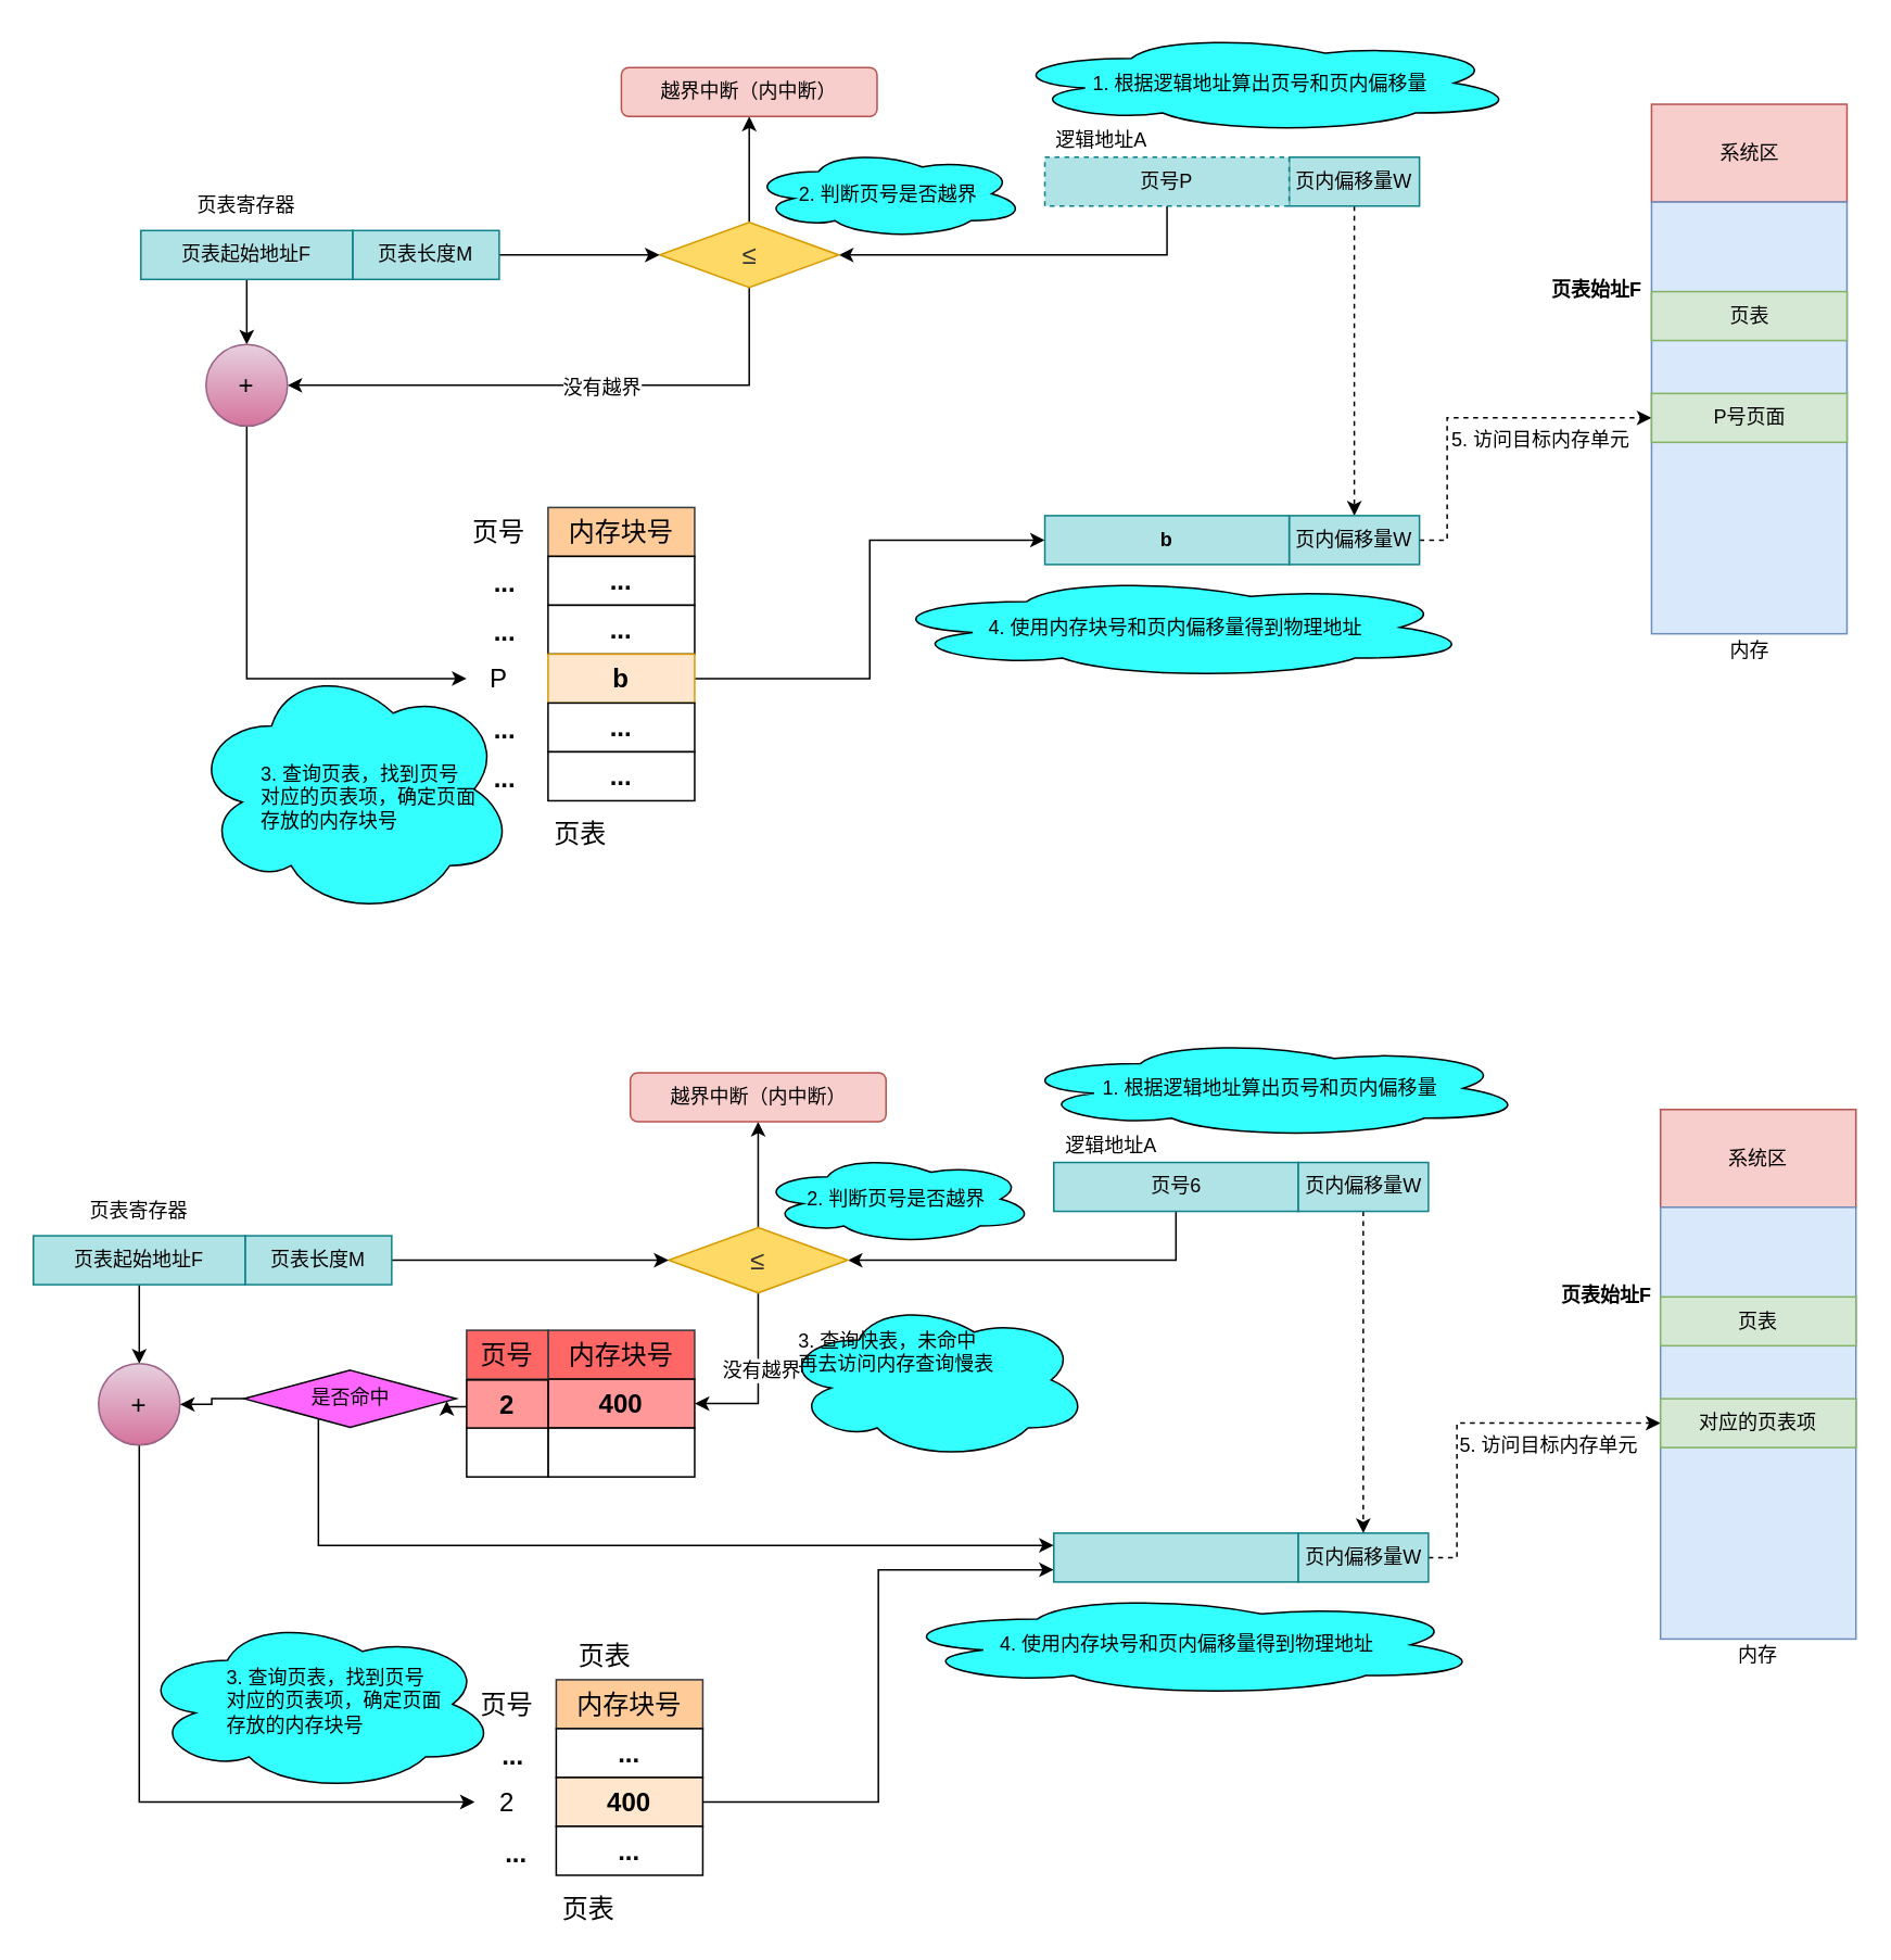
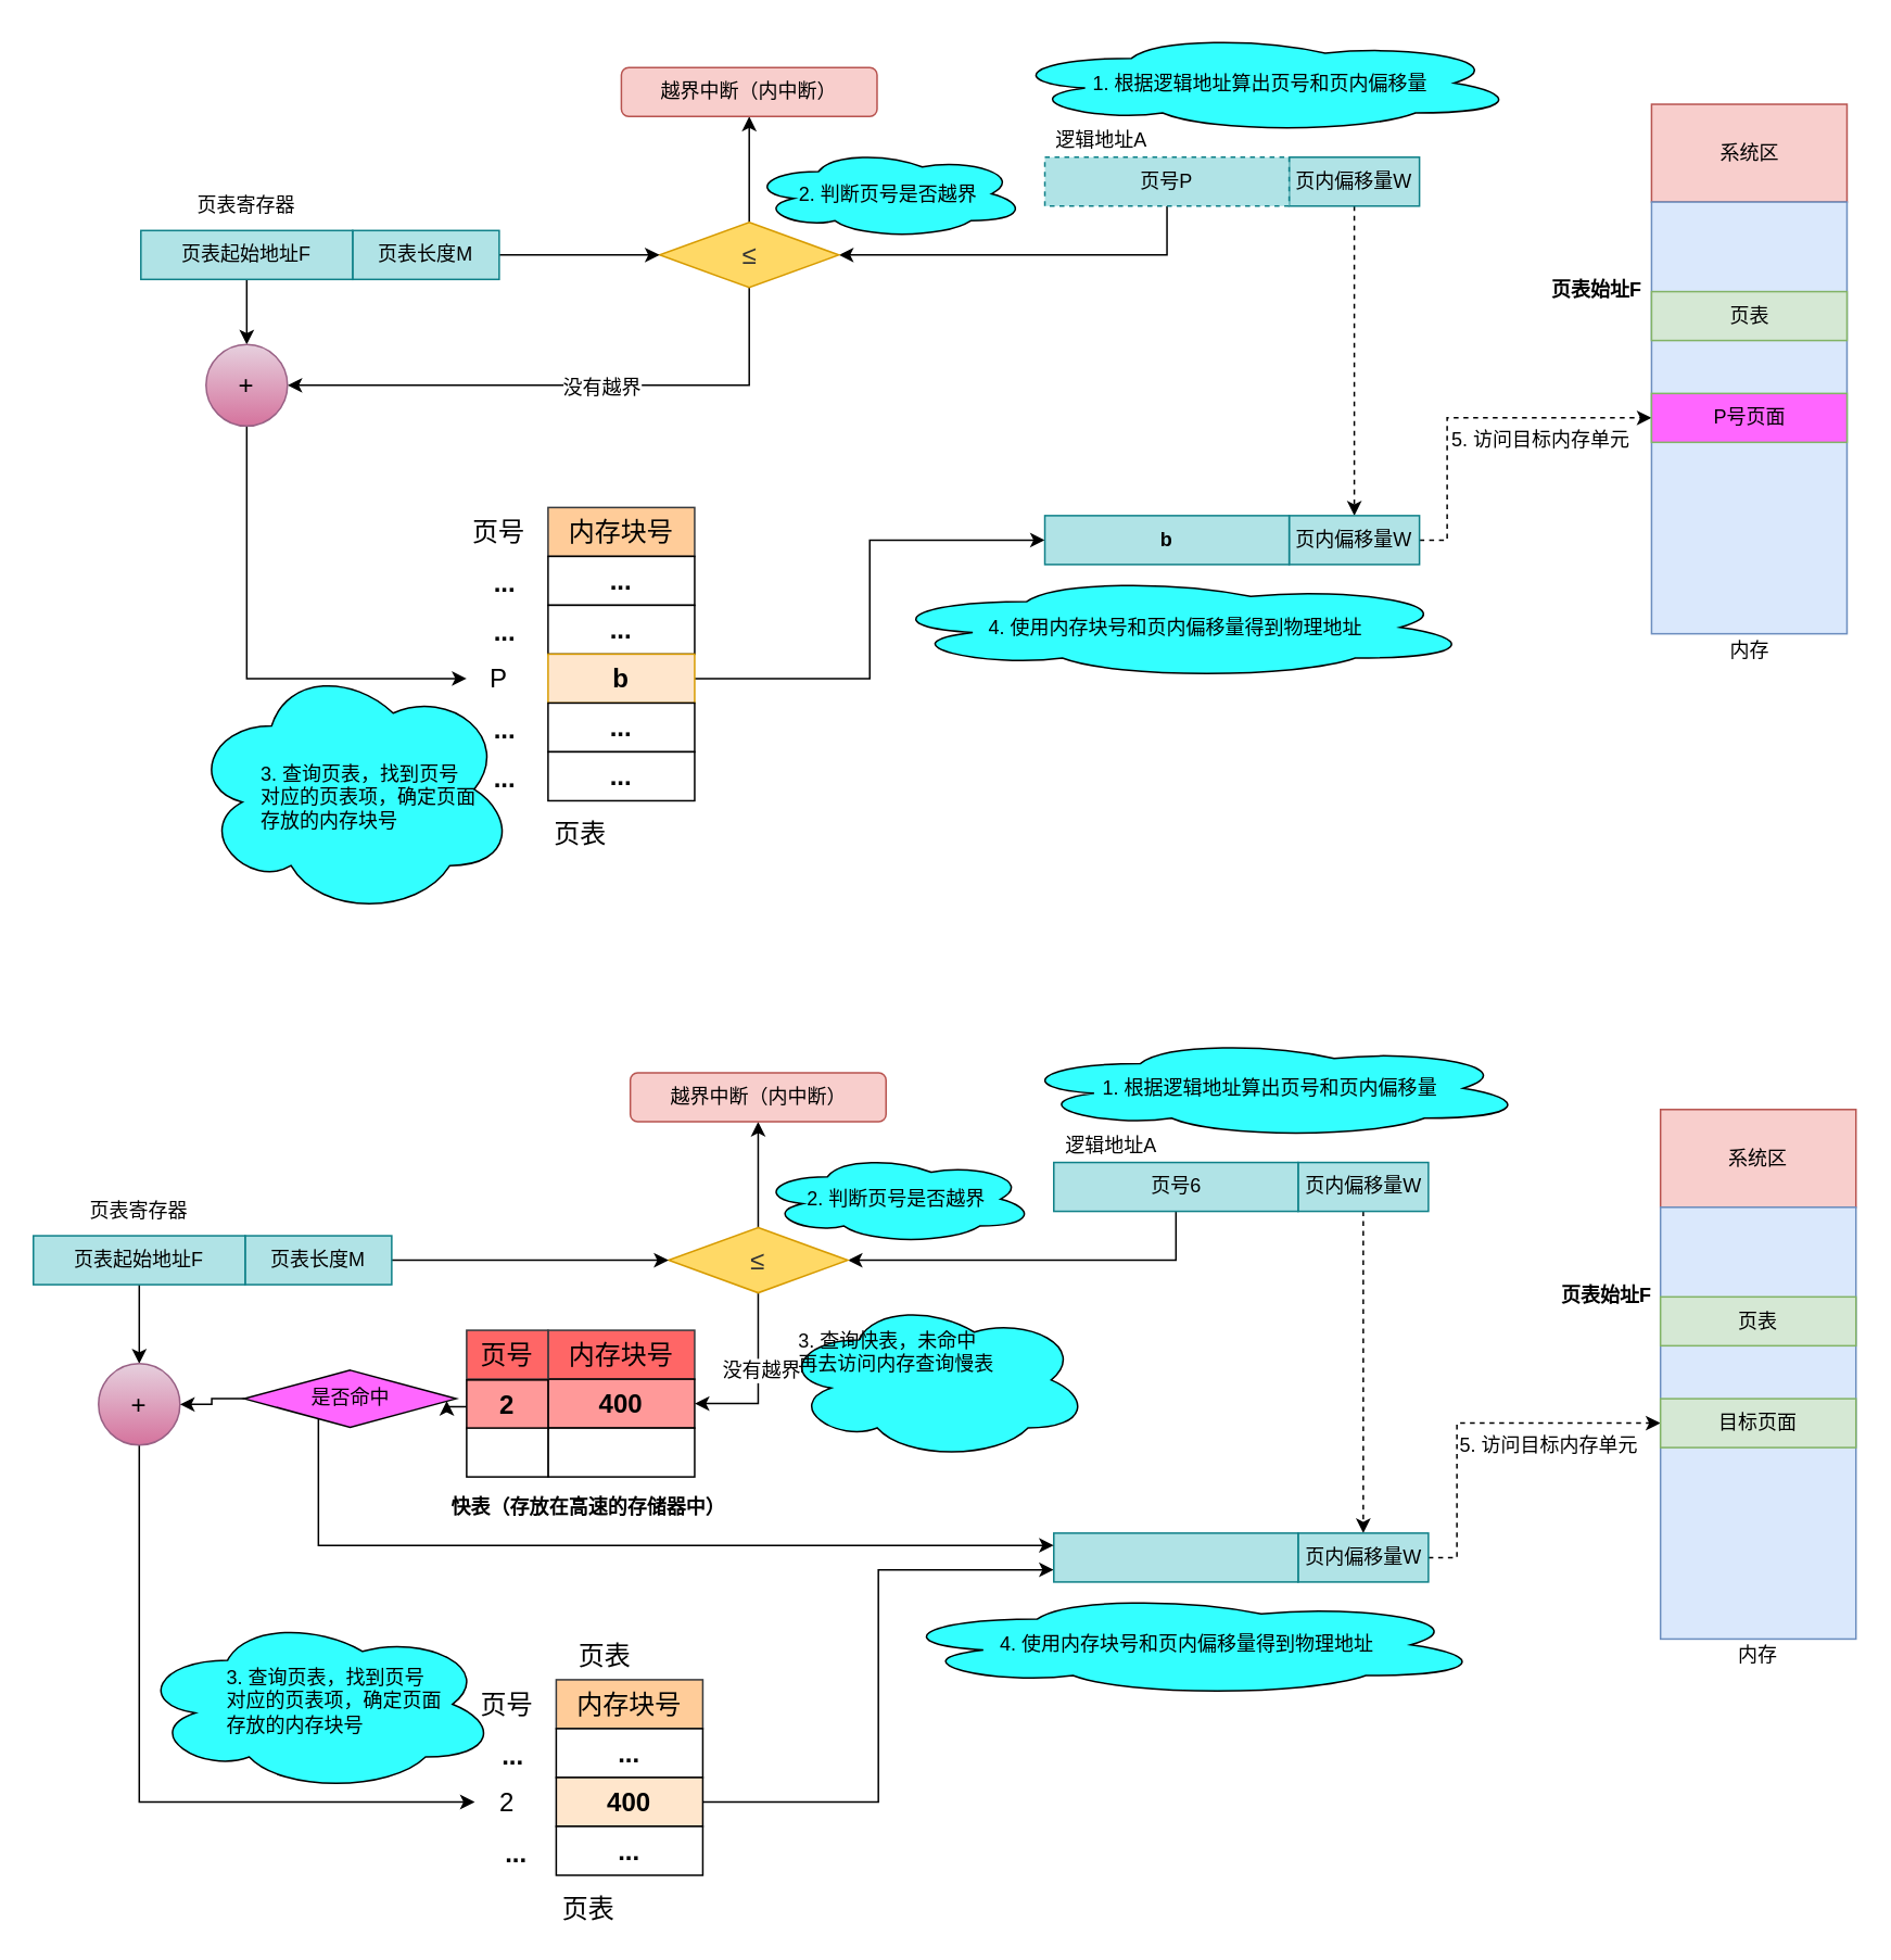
- <mxCell id="41" value="P号页面" style="rounded=0;whiteSpace=wrap;html=1;fontSize=12;fillColor=#d5e8d4;strokeColor=#82b366;" vertex="1" parent="1"><mxGeometry x="1013.5" y="241" width="120" height="30" as="geometry" /></mxCell>
+ <mxCell id="41" value="P号页面" style="rounded=0;whiteSpace=wrap;html=1;fontSize=12;fillColor=#ff66ff;strokeColor=#82b366;" vertex="1" parent="1"><mxGeometry x="1013.5" y="241" width="120" height="30" as="geometry" /></mxCell>
- <mxCell id="83" value="对应的页表项" style="rounded=0;whiteSpace=wrap;html=1;fontSize=12;fillColor=#d5e8d4;strokeColor=#82b366;" vertex="1" parent="1"><mxGeometry x="1019" y="858" width="120" height="30" as="geometry" /></mxCell>
+ <mxCell id="83" value="目标页面" style="rounded=0;whiteSpace=wrap;html=1;fontSize=12;fillColor=#d5e8d4;strokeColor=#82b366;" vertex="1" parent="1"><mxGeometry x="1019" y="858" width="120" height="30" as="geometry" /></mxCell>
+ <mxCell id="103" value="快表（存放在高速的存储器中）" style="text;html=1;strokeColor=none;fillColor=none;align=center;verticalAlign=middle;whiteSpace=wrap;rounded=0;fontSize=12;fontStyle=1" vertex="1" parent="1"><mxGeometry x="274" y="913" width="174" height="23" as="geometry" /></mxCell>
